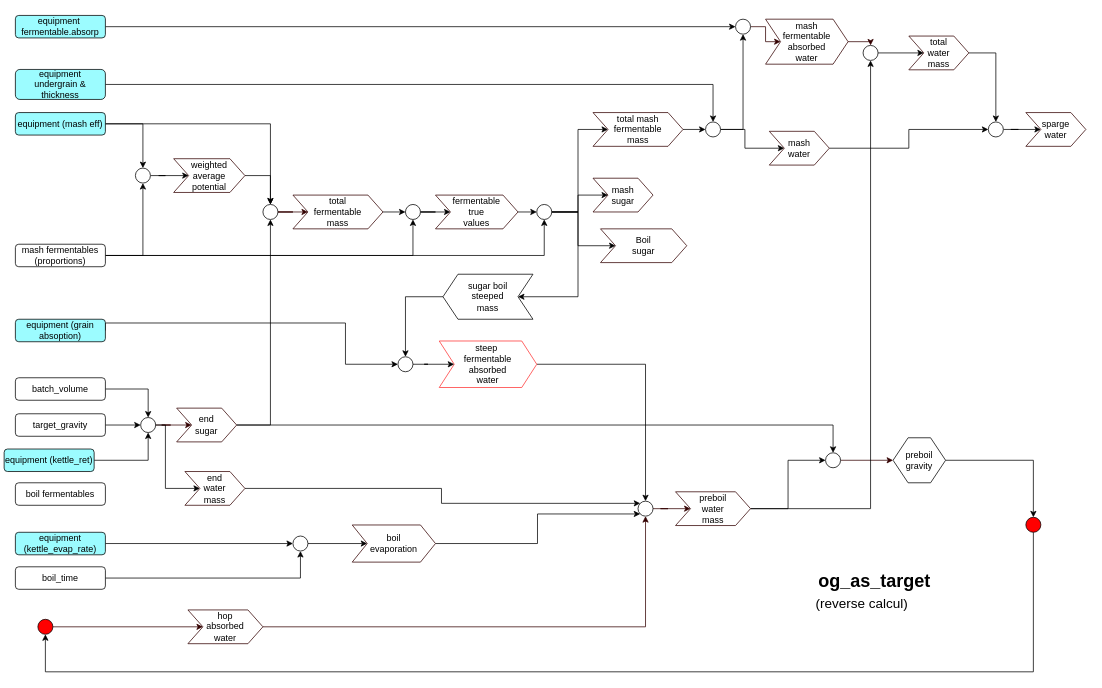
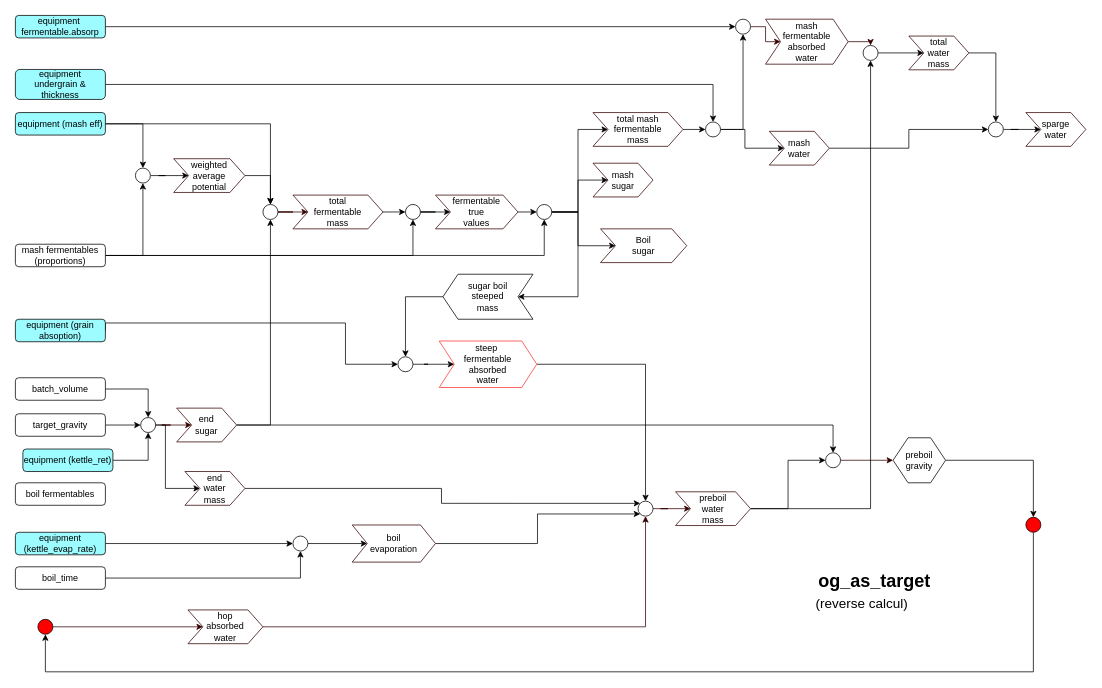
- <mxCell id="82" value="mash&lt;br&gt;sugar" style="shape=step;perimeter=stepPerimeter;whiteSpace=wrap;html=1;fixedSize=1;strokeColor=#330000;fillColor=#FFFFFF;" vertex="1" parent="1"><mxGeometry x="790" y="237" width="80" height="45" as="geometry" /></mxCell>
+ <mxCell id="82" value="mash&lt;br&gt;sugar" style="shape=step;perimeter=stepPerimeter;whiteSpace=wrap;html=1;fixedSize=1;strokeColor=#330000;fillColor=#FFFFFF;" vertex="1" parent="1"><mxGeometry x="790" y="217" width="80" height="45" as="geometry" /></mxCell>
- <mxCell id="7" value="equipment (kettle_ret)" style="rounded=1;whiteSpace=wrap;html=1;fillColor=#9CFCFF;" parent="1" vertex="1"><mxGeometry x="5" y="598" width="120" height="30" as="geometry" /></mxCell>
+ <mxCell id="7" value="equipment (kettle_ret)" style="rounded=1;whiteSpace=wrap;html=1;fillColor=#9CFCFF;" parent="1" vertex="1"><mxGeometry x="30" y="598" width="120" height="30" as="geometry" /></mxCell>
